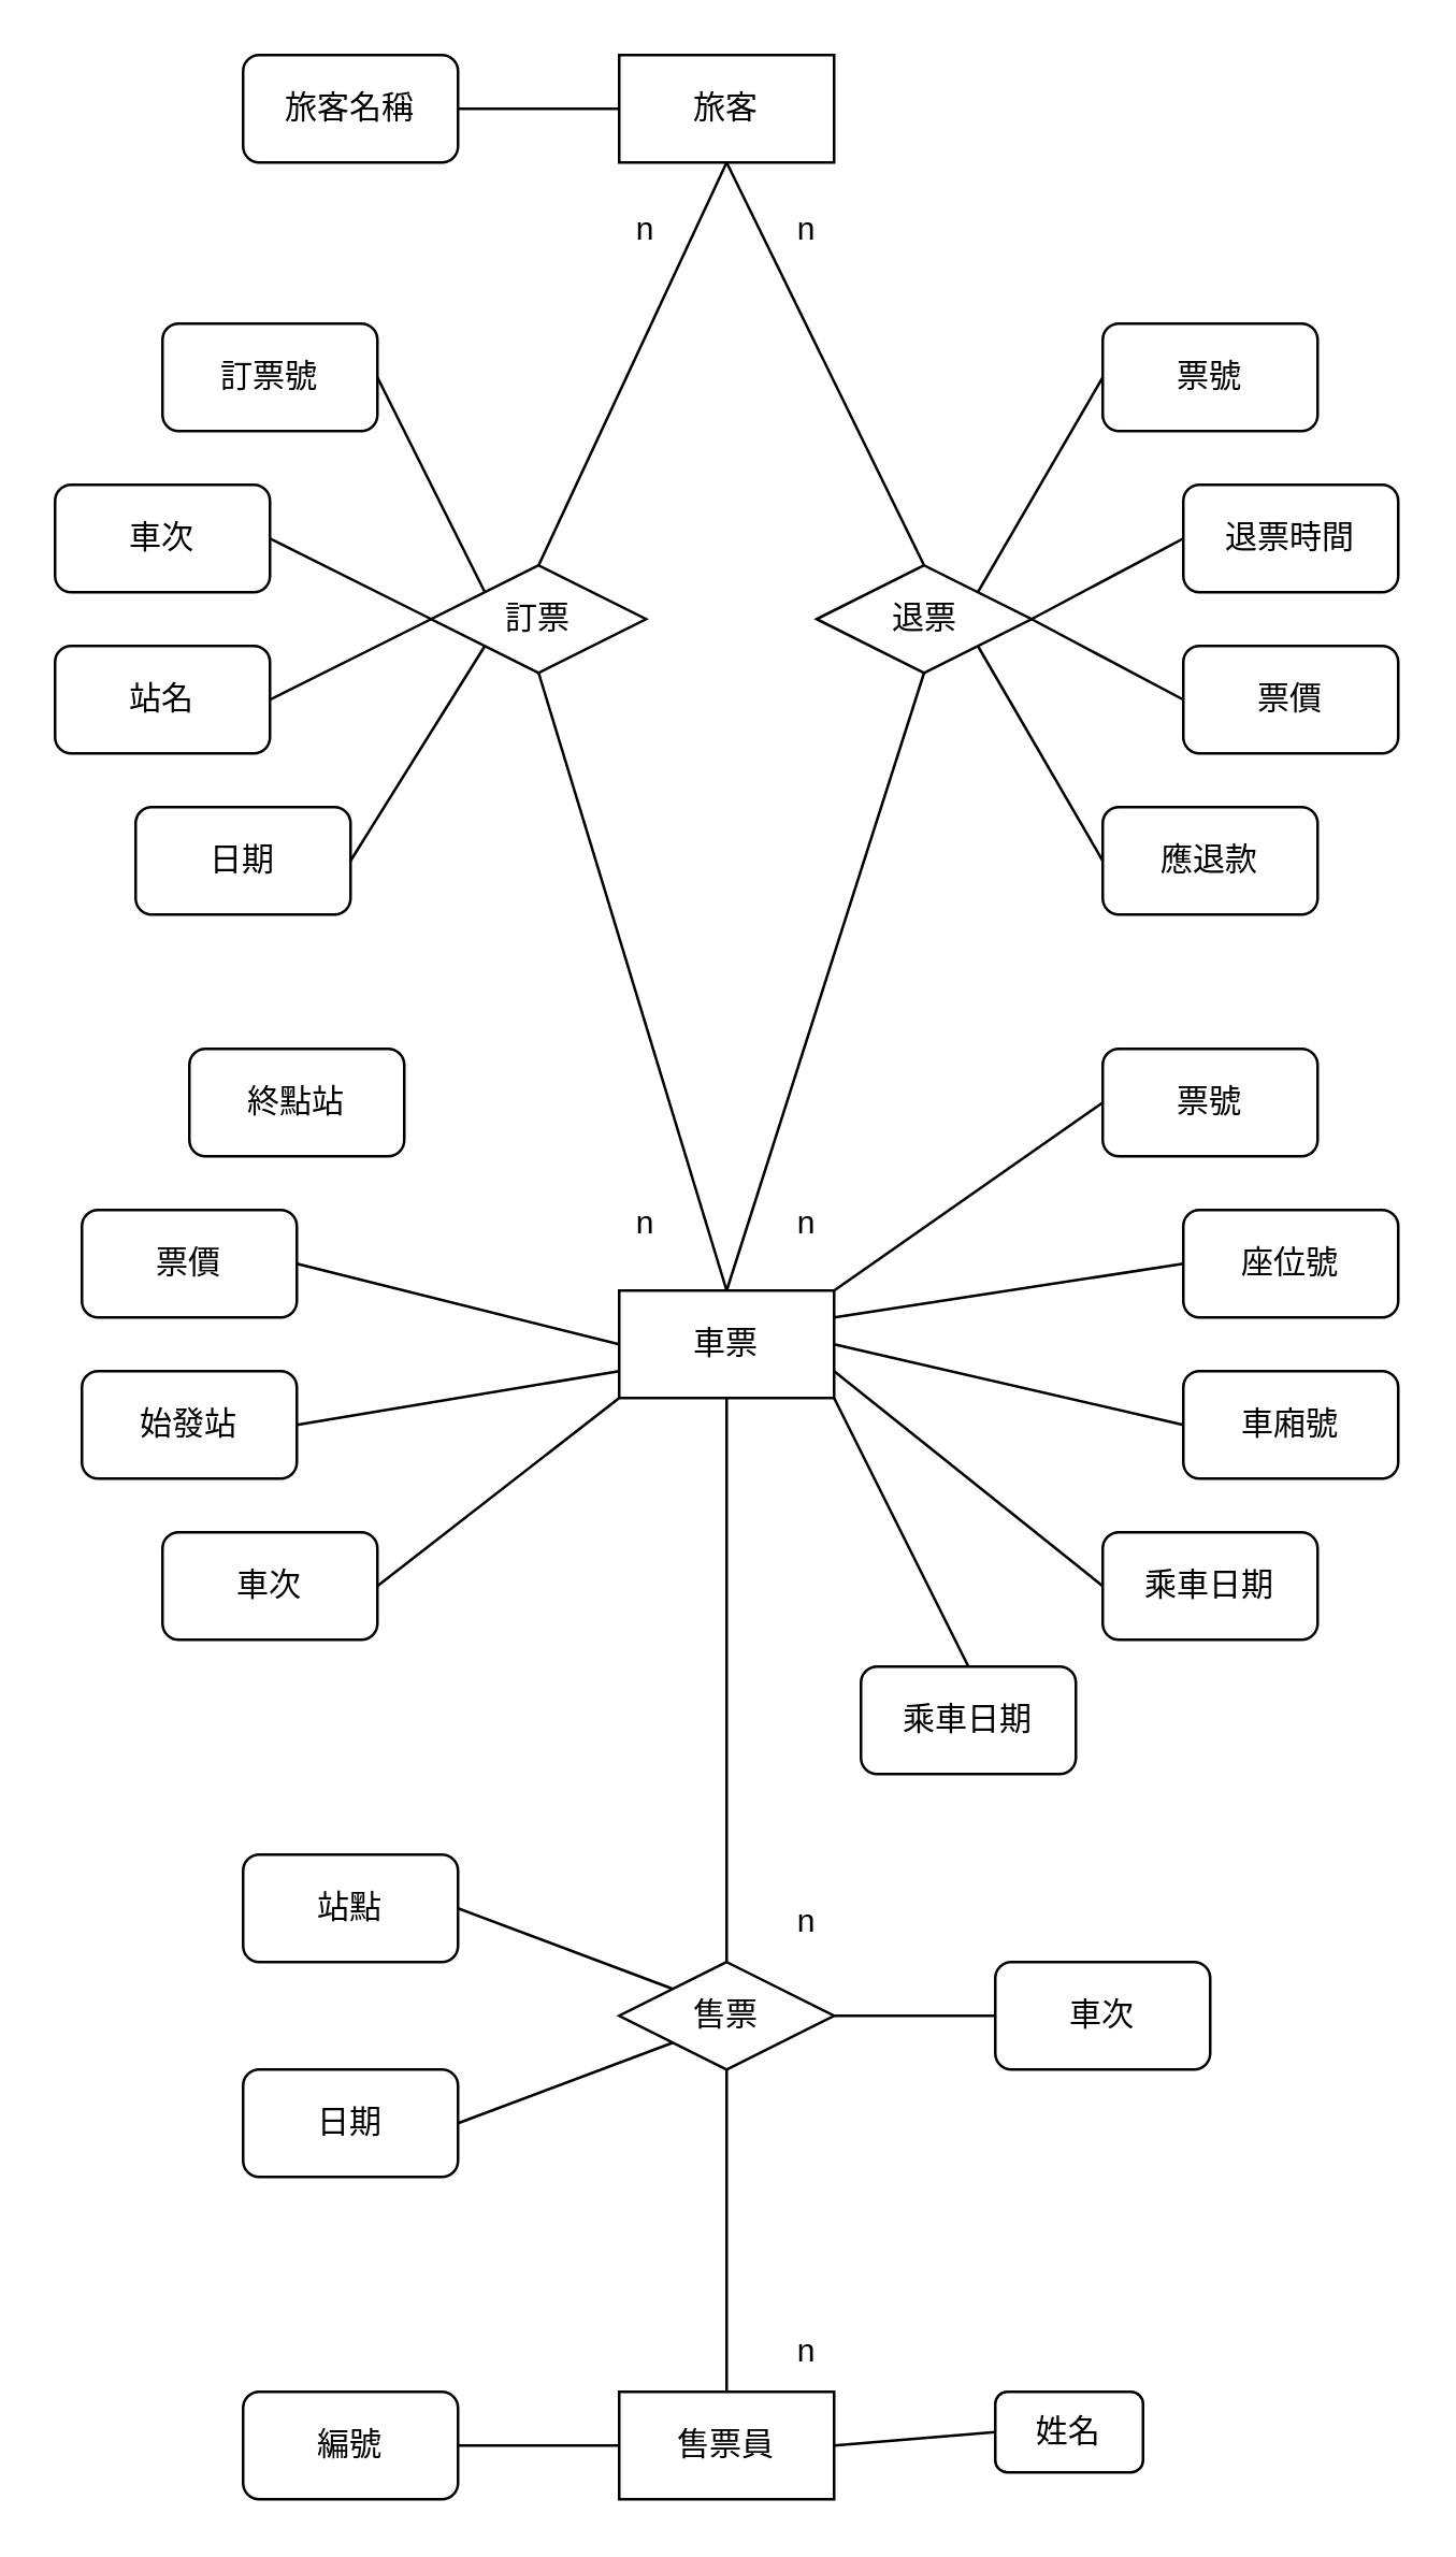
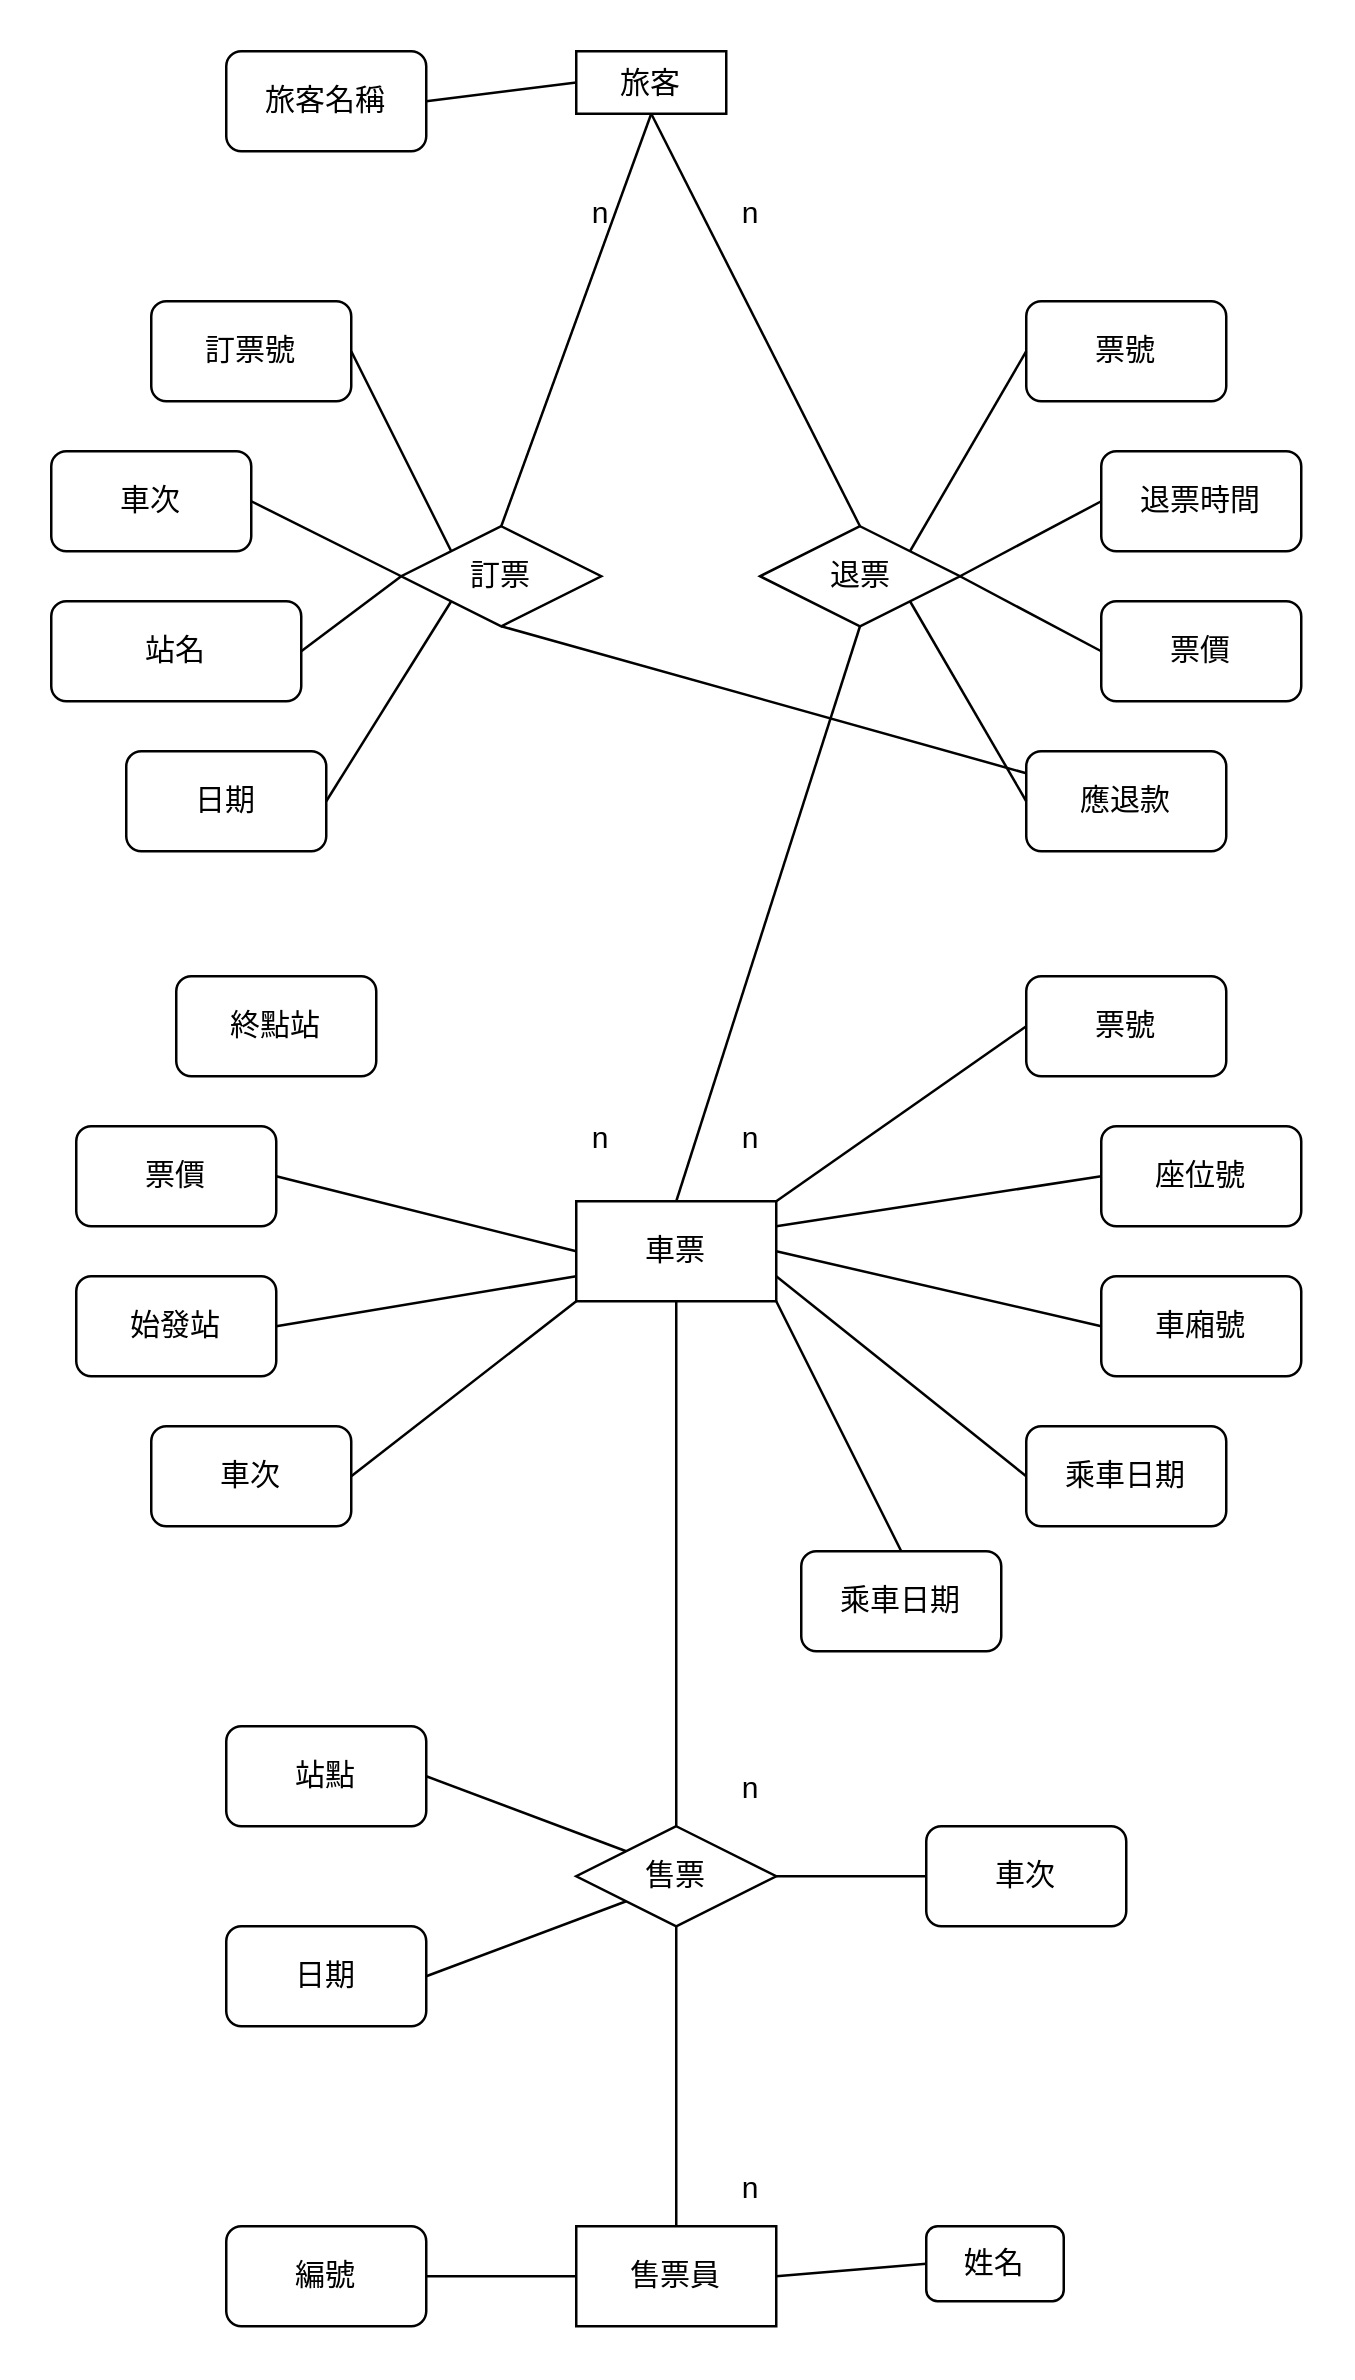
- <mxCell id="13" value="旅客" style="rounded=0;whiteSpace=wrap;html=1;" vertex="1" parent="1"><mxGeometry x="230" y="20" width="80" height="40" as="geometry" /></mxCell>
+ <mxCell id="13" value="旅客" style="rounded=0;whiteSpace=wrap;html=1;" vertex="1" parent="1"><mxGeometry x="230" y="20" width="60" height="25" as="geometry" /></mxCell>
- <mxCell id="7" value="站名" style="rounded=1;whiteSpace=wrap;html=1;" vertex="1" parent="1"><mxGeometry x="20" y="240" width="80" height="40" as="geometry" /></mxCell>
+ <mxCell id="7" value="站名" style="rounded=1;whiteSpace=wrap;html=1;" vertex="1" parent="1"><mxGeometry x="20" y="240" width="100" height="40" as="geometry" /></mxCell>
- <mxCell id="42" value="" style="endArrow=none;html=1;rounded=0;exitX=0.5;exitY=1;exitDx=0;exitDy=0;entryX=0.5;entryY=0;entryDx=0;entryDy=0;" edge="1" parent="1" source="11" target="14"><mxGeometry width="50" height="50" relative="1" as="geometry"><mxPoint x="320" y="280" as="sourcePoint" /><mxPoint x="370" y="230" as="targetPoint" /></mxGeometry></mxCell>
+ <mxCell id="42" value="" style="endArrow=none;html=1;rounded=0;exitX=0.5;exitY=1;exitDx=0;exitDy=0;" edge="1" parent="1" source="11" target="3"><mxGeometry width="50" height="50" relative="1" as="geometry"><mxPoint x="320" y="280" as="sourcePoint" /><mxPoint x="370" y="230" as="targetPoint" /></mxGeometry></mxCell>
